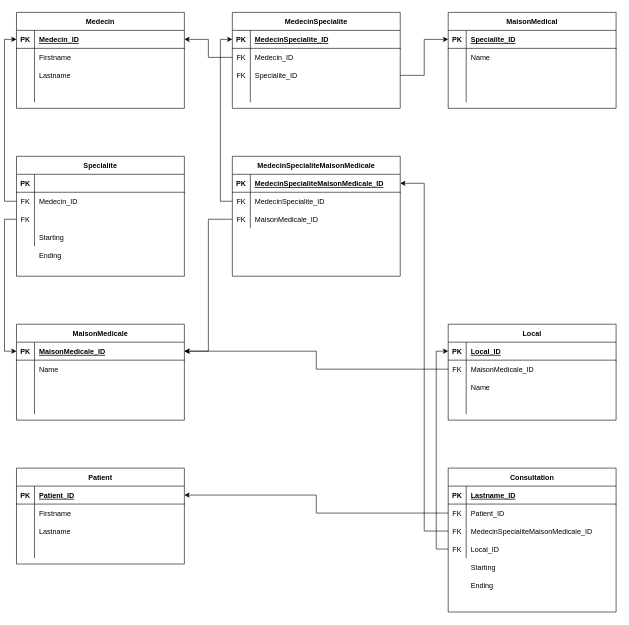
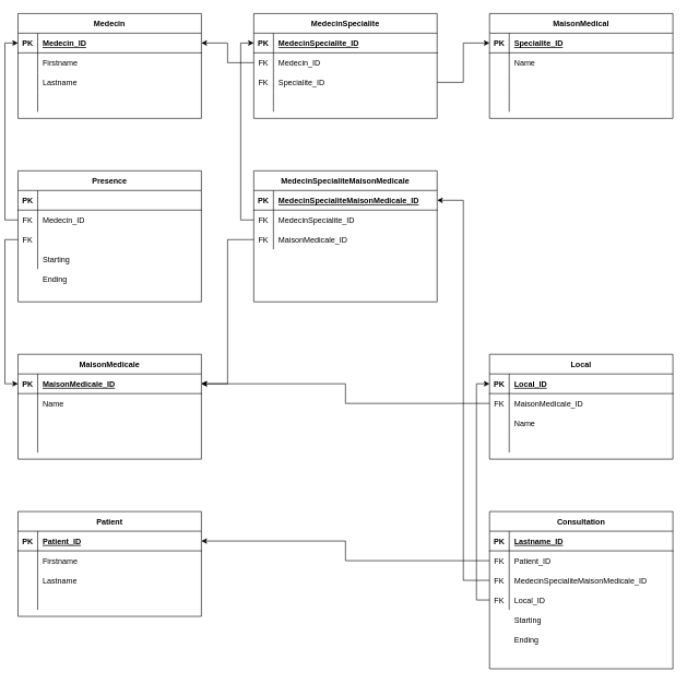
- <mxCell id="56" value="Specialite" style="shape=table;startSize=30;container=1;collapsible=1;childLayout=tableLayout;fixedRows=1;rowLines=0;fontStyle=1;align=center;resizeLast=1;" vertex="1" parent="1"><mxGeometry x="20" y="260" width="280" height="200" as="geometry" /></mxCell>
+ <mxCell id="56" value="Presence" style="shape=table;startSize=30;container=1;collapsible=1;childLayout=tableLayout;fixedRows=1;rowLines=0;fontStyle=1;align=center;resizeLast=1;" vertex="1" parent="1"><mxGeometry x="20" y="260" width="280" height="200" as="geometry" /></mxCell>
